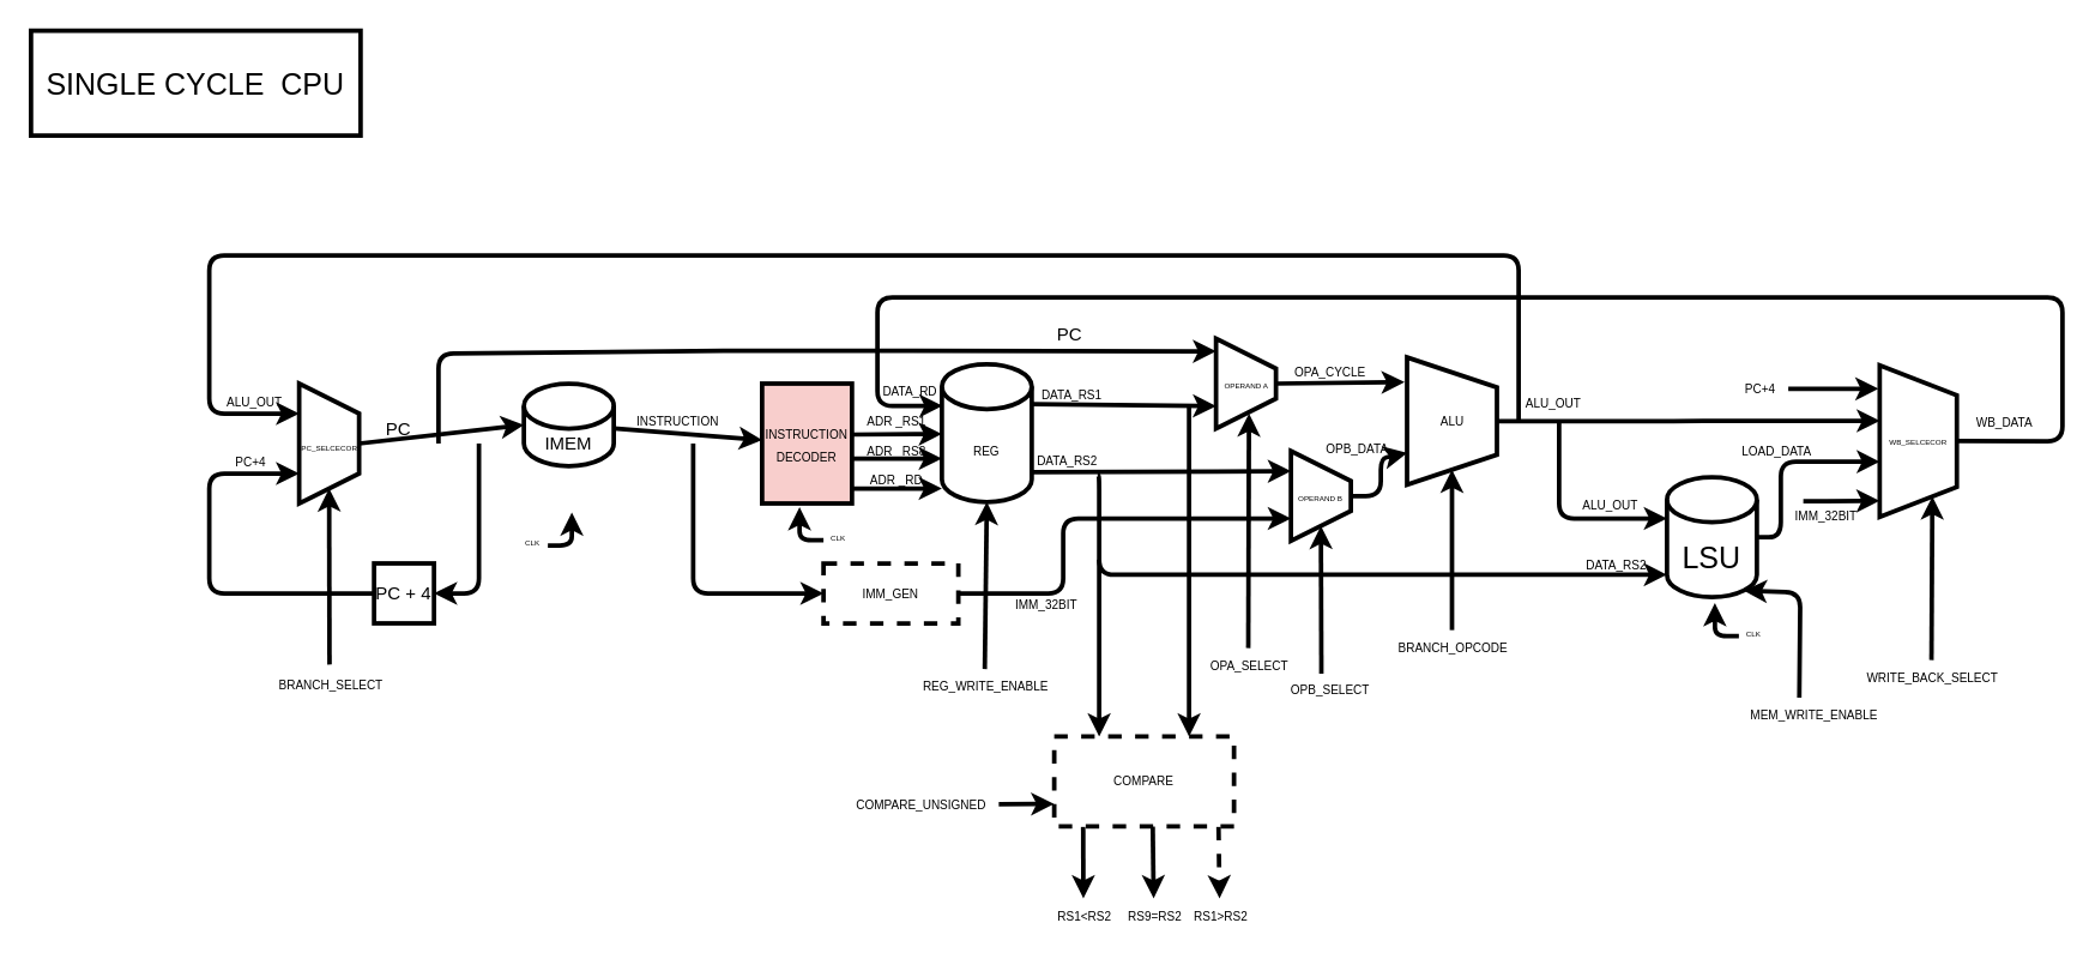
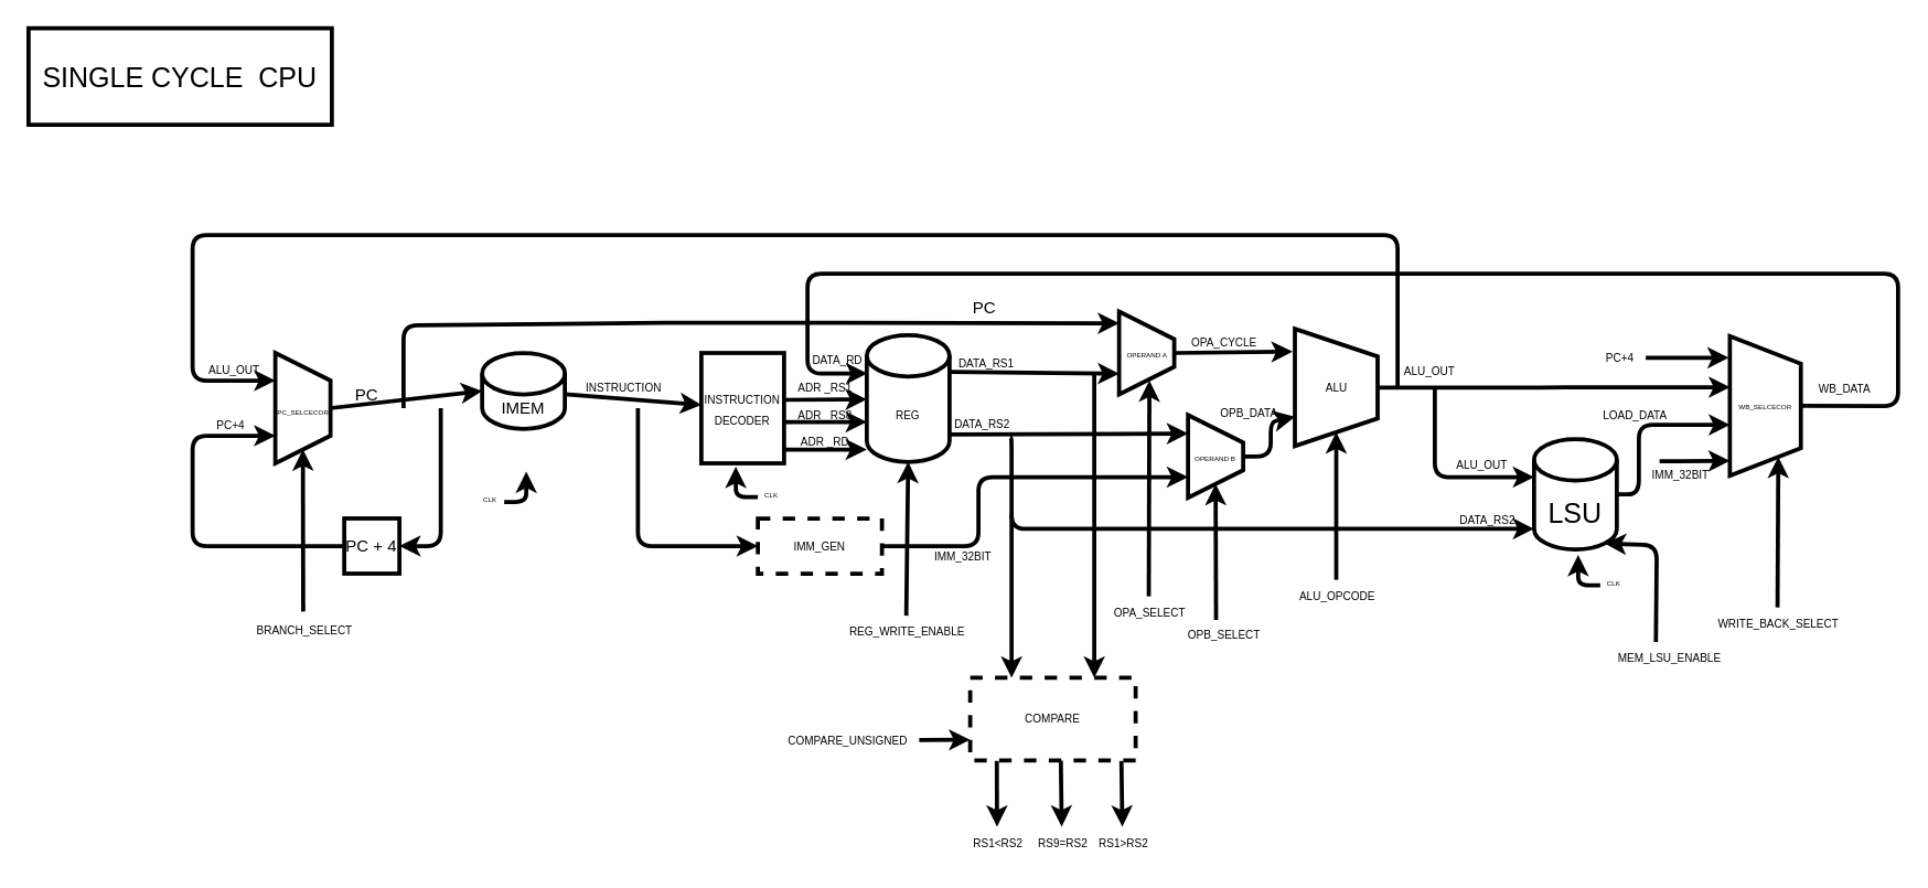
- <mxCell id="20" value="&lt;font style=&quot;font-size: 8px;&quot;&gt;INSTRUCTION DECODER&lt;/font&gt;" style="rounded=0;whiteSpace=wrap;html=1;strokeWidth=3;fillColor=#f8cecc;" parent="1" vertex="1"><mxGeometry x="508" y="255.5" width="60" height="80" as="geometry" /></mxCell>
+ <mxCell id="20" value="&lt;font style=&quot;font-size: 8px;&quot;&gt;INSTRUCTION DECODER&lt;/font&gt;" style="rounded=0;whiteSpace=wrap;html=1;strokeWidth=3;" parent="1" vertex="1"><mxGeometry x="508" y="255.5" width="60" height="80" as="geometry" /></mxCell>
- <mxCell id="83" value="BRANCH_OPCODE" style="text;html=1;align=center;verticalAlign=middle;resizable=0;points=[];autosize=1;strokeColor=none;fillColor=none;fontSize=8;strokeWidth=3;" parent="1" vertex="1"><mxGeometry x="931.5" y="420" width="74" height="23" as="geometry" /></mxCell>
+ <mxCell id="83" value="ALU_OPCODE" style="text;html=1;align=center;verticalAlign=middle;resizable=0;points=[];autosize=1;strokeColor=none;fillColor=none;fontSize=8;strokeWidth=3;" parent="1" vertex="1"><mxGeometry x="931.5" y="420" width="74" height="23" as="geometry" /></mxCell>
- <mxCell id="6" value="MEM_WRITE_ENABLE" style="text;html=1;align=center;verticalAlign=middle;resizable=0;points=[];autosize=1;strokeColor=none;fillColor=none;fontSize=8;strokeWidth=3;" parent="1" vertex="1"><mxGeometry x="1158" y="465" width="104" height="23" as="geometry" /></mxCell>
+ <mxCell id="6" value="MEM_LSU_ENABLE" style="text;html=1;align=center;verticalAlign=middle;resizable=0;points=[];autosize=1;strokeColor=none;fillColor=none;fontSize=8;strokeWidth=3;" parent="1" vertex="1"><mxGeometry x="1158" y="465" width="104" height="23" as="geometry" /></mxCell>
- <mxCell id="93" style="edgeStyle=none;html=1;exitX=0.914;exitY=1.006;exitDx=0;exitDy=0;fontSize=8;exitPerimeter=0;strokeWidth=3;dashed=1;" parent="1" source="94" target="98" edge="1"><mxGeometry relative="1" as="geometry"><mxPoint x="811" y="601" as="targetPoint" /></mxGeometry></mxCell>
+ <mxCell id="93" style="edgeStyle=none;html=1;exitX=0.914;exitY=1.006;exitDx=0;exitDy=0;fontSize=8;exitPerimeter=0;strokeWidth=3;" parent="1" source="94" target="98" edge="1"><mxGeometry relative="1" as="geometry"><mxPoint x="811" y="601" as="targetPoint" /></mxGeometry></mxCell>
